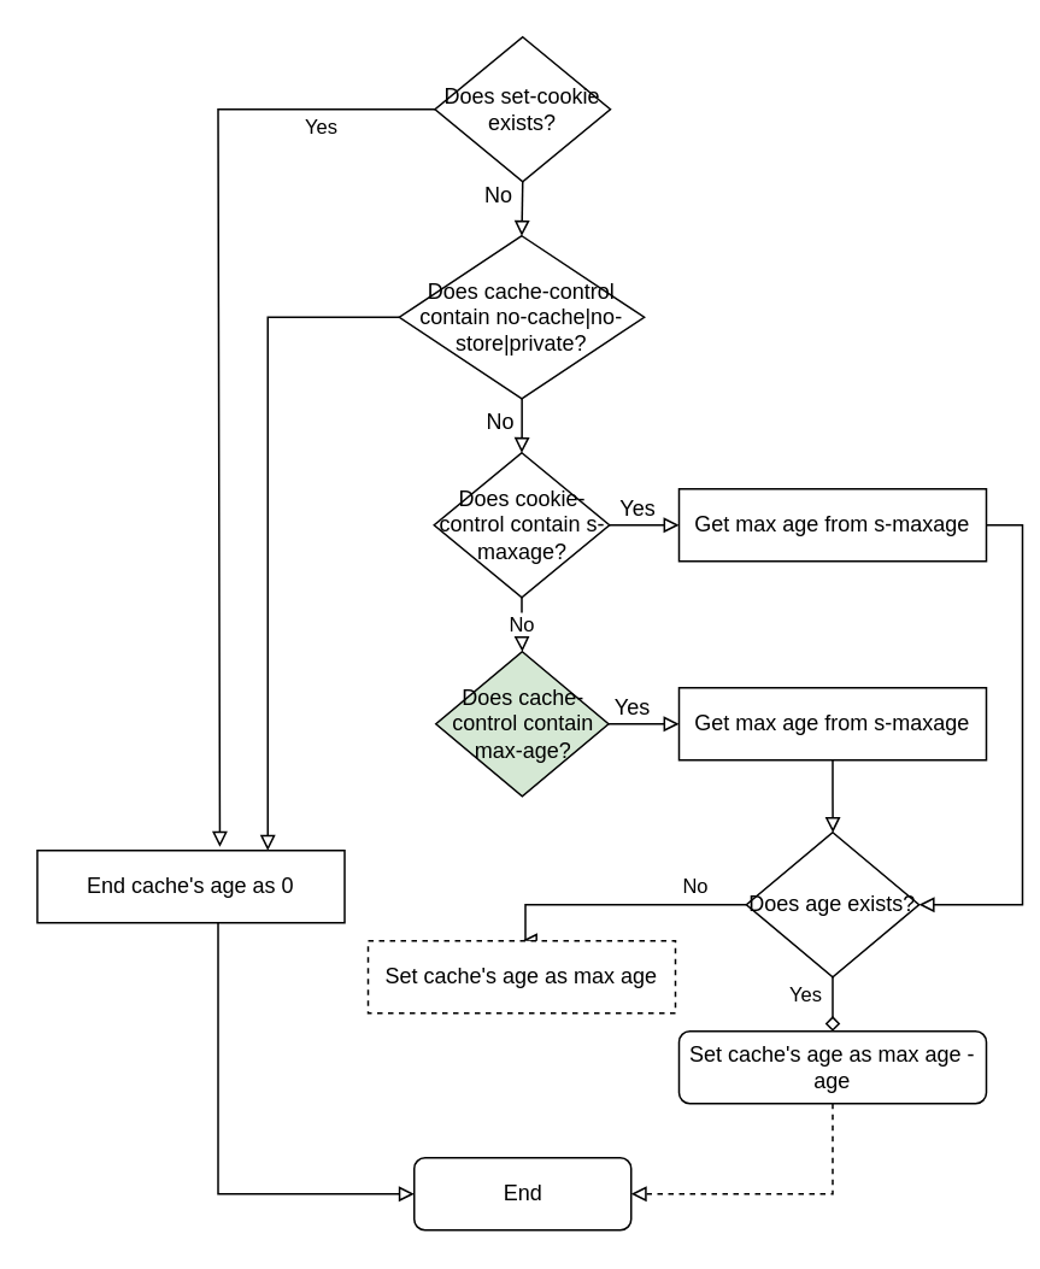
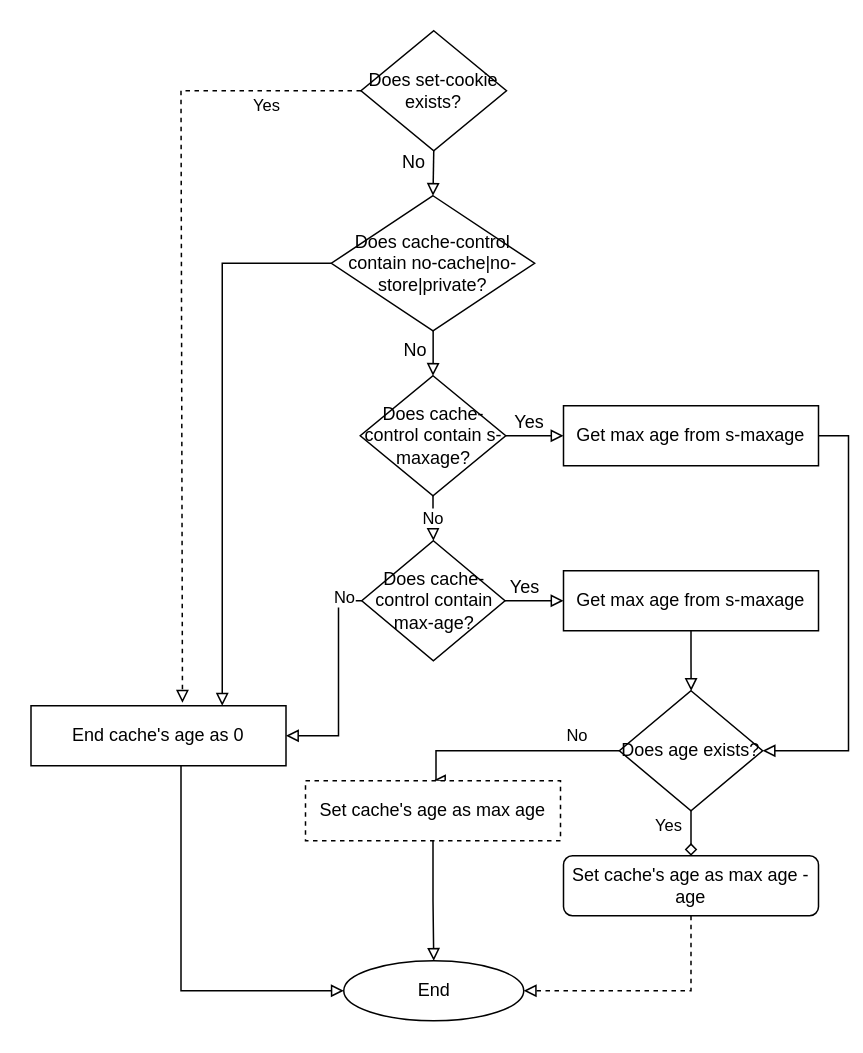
- <mxCell id="2" value="Yes" style="edgeStyle=orthogonalEdgeStyle;rounded=0;orthogonalLoop=1;jettySize=auto;html=1;exitX=0;exitY=0.5;exitDx=0;exitDy=0;endArrow=block;endFill=0;entryX=0.594;entryY=-0.05;entryDx=0;entryDy=0;entryPerimeter=0;" parent="1" source="5" target="8" edge="1"><mxGeometry x="-0.763" y="10" relative="1" as="geometry"><mxPoint x="120" y="370" as="targetPoint" /><Array as="points"><mxPoint x="120" y="60" /></Array><mxPoint as="offset" /></mxGeometry></mxCell>
+ <mxCell id="2" value="Yes" style="edgeStyle=orthogonalEdgeStyle;rounded=0;orthogonalLoop=1;jettySize=auto;html=1;exitX=0;exitY=0.5;exitDx=0;exitDy=0;endArrow=block;endFill=0;entryX=0.594;entryY=-0.05;entryDx=0;entryDy=0;entryPerimeter=0;dashed=1;" parent="1" source="5" target="8" edge="1"><mxGeometry x="-0.763" y="10" relative="1" as="geometry"><mxPoint x="120" y="370" as="targetPoint" /><Array as="points"><mxPoint x="120" y="60" /></Array><mxPoint as="offset" /></mxGeometry></mxCell>
- <mxCell id="16" value="Does cookie-control contain s-maxage?" style="rhombus;whiteSpace=wrap;html=1;" parent="1" vertex="1"><mxGeometry x="239.5" y="250" width="97" height="80" as="geometry" /></mxCell>
+ <mxCell id="16" value="Does cache-control contain s-maxage?" style="rhombus;whiteSpace=wrap;html=1;" parent="1" vertex="1"><mxGeometry x="239.5" y="250" width="97" height="80" as="geometry" /></mxCell>
- <mxCell id="22" value="Does cache-control contain max-age?" style="rhombus;whiteSpace=wrap;html=1;fillColor=#d5e8d4;" parent="1" vertex="1"><mxGeometry x="240.5" y="360" width="95.5" height="80" as="geometry" /></mxCell>
+ <mxCell id="22" value="Does cache-control contain max-age?" style="rhombus;whiteSpace=wrap;html=1;" parent="1" vertex="1"><mxGeometry x="240.5" y="360" width="95.5" height="80" as="geometry" /></mxCell>
+ <mxCell id="21" value="No" style="edgeStyle=orthogonalEdgeStyle;rounded=0;orthogonalLoop=1;jettySize=auto;html=1;entryX=1;entryY=0.5;entryDx=0;entryDy=0;endArrow=block;endFill=0;" parent="1" source="22" target="8" edge="1"><mxGeometry x="-0.753" y="14" relative="1" as="geometry"><mxPoint x="205" y="490" as="targetPoint" /><Array as="points"><mxPoint x="225" y="400" /><mxPoint x="225" y="490" /></Array><mxPoint x="-10" y="-4" as="offset" /></mxGeometry></mxCell>
+ <mxCell id="30" style="edgeStyle=orthogonalEdgeStyle;rounded=0;orthogonalLoop=1;jettySize=auto;html=1;entryX=0.5;entryY=0;entryDx=0;entryDy=0;endArrow=block;endFill=0;" parent="1" source="31" target="6" edge="1"><mxGeometry relative="1" as="geometry" /></mxCell>
- <mxCell id="6" value="End" style="rounded=1;whiteSpace=wrap;html=1;fontSize=12;glass=0;strokeWidth=1;shadow=0;" parent="1" vertex="1"><mxGeometry x="228.5" y="640" width="120" height="40" as="geometry" /></mxCell>
+ <mxCell id="6" value="End" style="ellipse;whiteSpace=wrap;html=1;fontSize=12;glass=0;strokeWidth=1;shadow=0;" parent="1" vertex="1"><mxGeometry x="228.5" y="640" width="120" height="40" as="geometry" /></mxCell>
